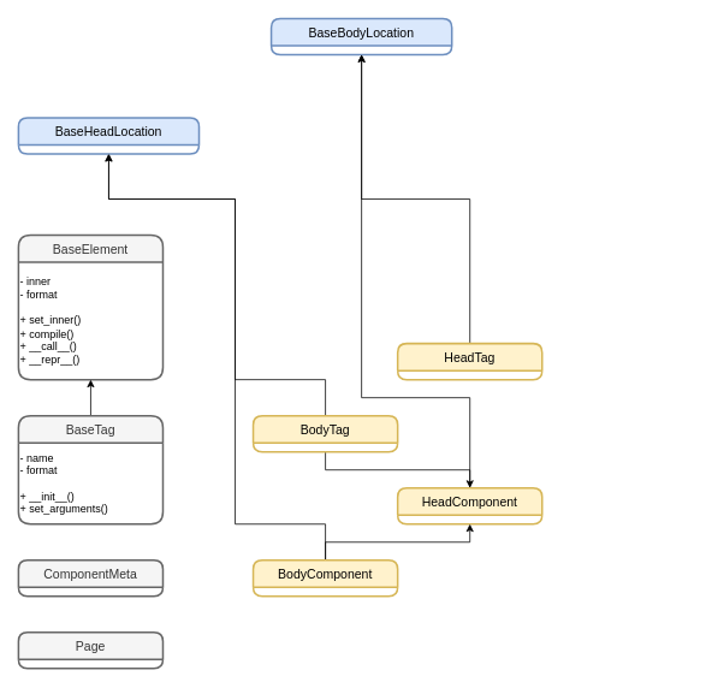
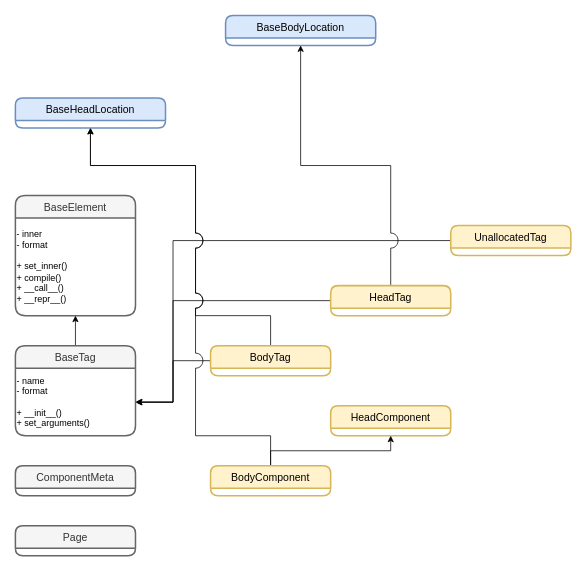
+ <mxCell id="6" style="edgeStyle=orthogonalEdgeStyle;rounded=0;jumpStyle=arc;jumpSize=20;orthogonalLoop=1;jettySize=auto;html=1;entryX=1.002;entryY=0.506;entryDx=0;entryDy=0;entryPerimeter=0;" edge="1" parent="1" source="7" target="23"><mxGeometry relative="1" as="geometry"><Array as="points"><mxPoint x="230" y="320" /><mxPoint x="230" y="536" /></Array></mxGeometry></mxCell>
+ <mxCell id="7" value="UnallocatedTag" style="swimlane;childLayout=stackLayout;horizontal=1;startSize=30;horizontalStack=0;rounded=1;fontSize=14;fontStyle=0;strokeWidth=2;resizeParent=0;resizeLast=1;shadow=0;dashed=0;align=center;fillColor=#fff2cc;strokeColor=#d6b656;" vertex="1" parent="1"><mxGeometry x="600" y="300" width="160" height="40" as="geometry" /></mxCell>
+ <mxCell id="9" style="edgeStyle=orthogonalEdgeStyle;rounded=0;jumpStyle=arc;jumpSize=20;orthogonalLoop=1;jettySize=auto;html=1;entryX=1.005;entryY=0.502;entryDx=0;entryDy=0;entryPerimeter=0;" edge="1" parent="1" source="10" target="23"><mxGeometry relative="1" as="geometry"><Array as="points"><mxPoint x="230" y="400" /><mxPoint x="230" y="535" /></Array></mxGeometry></mxCell>
- <mxCell id="14" style="edgeStyle=orthogonalEdgeStyle;rounded=0;jumpStyle=arc;jumpSize=20;orthogonalLoop=1;jettySize=auto;html=1;entryX=0.5;entryY=1;entryDx=0;entryDy=0;" edge="1" parent="1" source="15" target="3"><mxGeometry relative="1" as="geometry"><Array as="points"><mxPoint x="520" y="440" /><mxPoint x="400" y="440" /></Array></mxGeometry></mxCell>
- <mxCell id="12" style="edgeStyle=orthogonalEdgeStyle;rounded=0;jumpStyle=arc;jumpSize=20;orthogonalLoop=1;jettySize=auto;html=1;" edge="1" parent="1" source="13" target="15"><mxGeometry relative="1" as="geometry" /></mxCell>
+ <mxCell id="12" style="edgeStyle=orthogonalEdgeStyle;rounded=0;jumpStyle=arc;jumpSize=20;orthogonalLoop=1;jettySize=auto;html=1;" edge="1" parent="1" source="13" target="23"><mxGeometry relative="1" as="geometry" /></mxCell>
